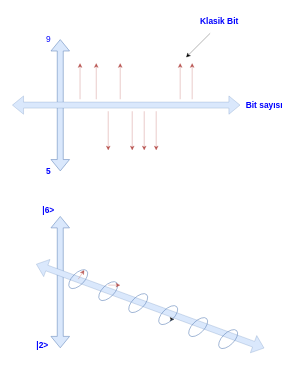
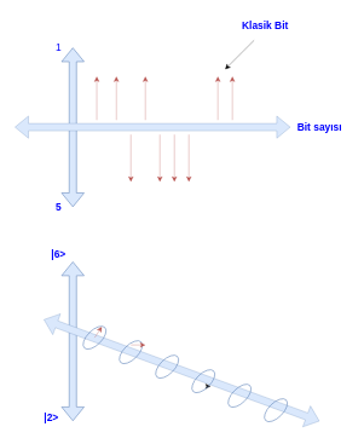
- <mxCell id="5" value="&lt;font color=&quot;#0000ff&quot; style=&quot;font-size: 14px;&quot;&gt;9&lt;/font&gt;" style="text;html=1;align=center;verticalAlign=middle;resizable=0;points=[];autosize=1;strokeColor=none;fillColor=none;" parent="1" vertex="1"><mxGeometry x="65" y="50" width="30" height="30" as="geometry" /></mxCell>
+ <mxCell id="5" value="&lt;font color=&quot;#0000ff&quot; style=&quot;font-size: 14px;&quot;&gt;1&lt;/font&gt;" style="text;html=1;align=center;verticalAlign=middle;resizable=0;points=[];autosize=1;strokeColor=none;fillColor=none;" parent="1" vertex="1"><mxGeometry x="65" y="50" width="30" height="30" as="geometry" /></mxCell>
